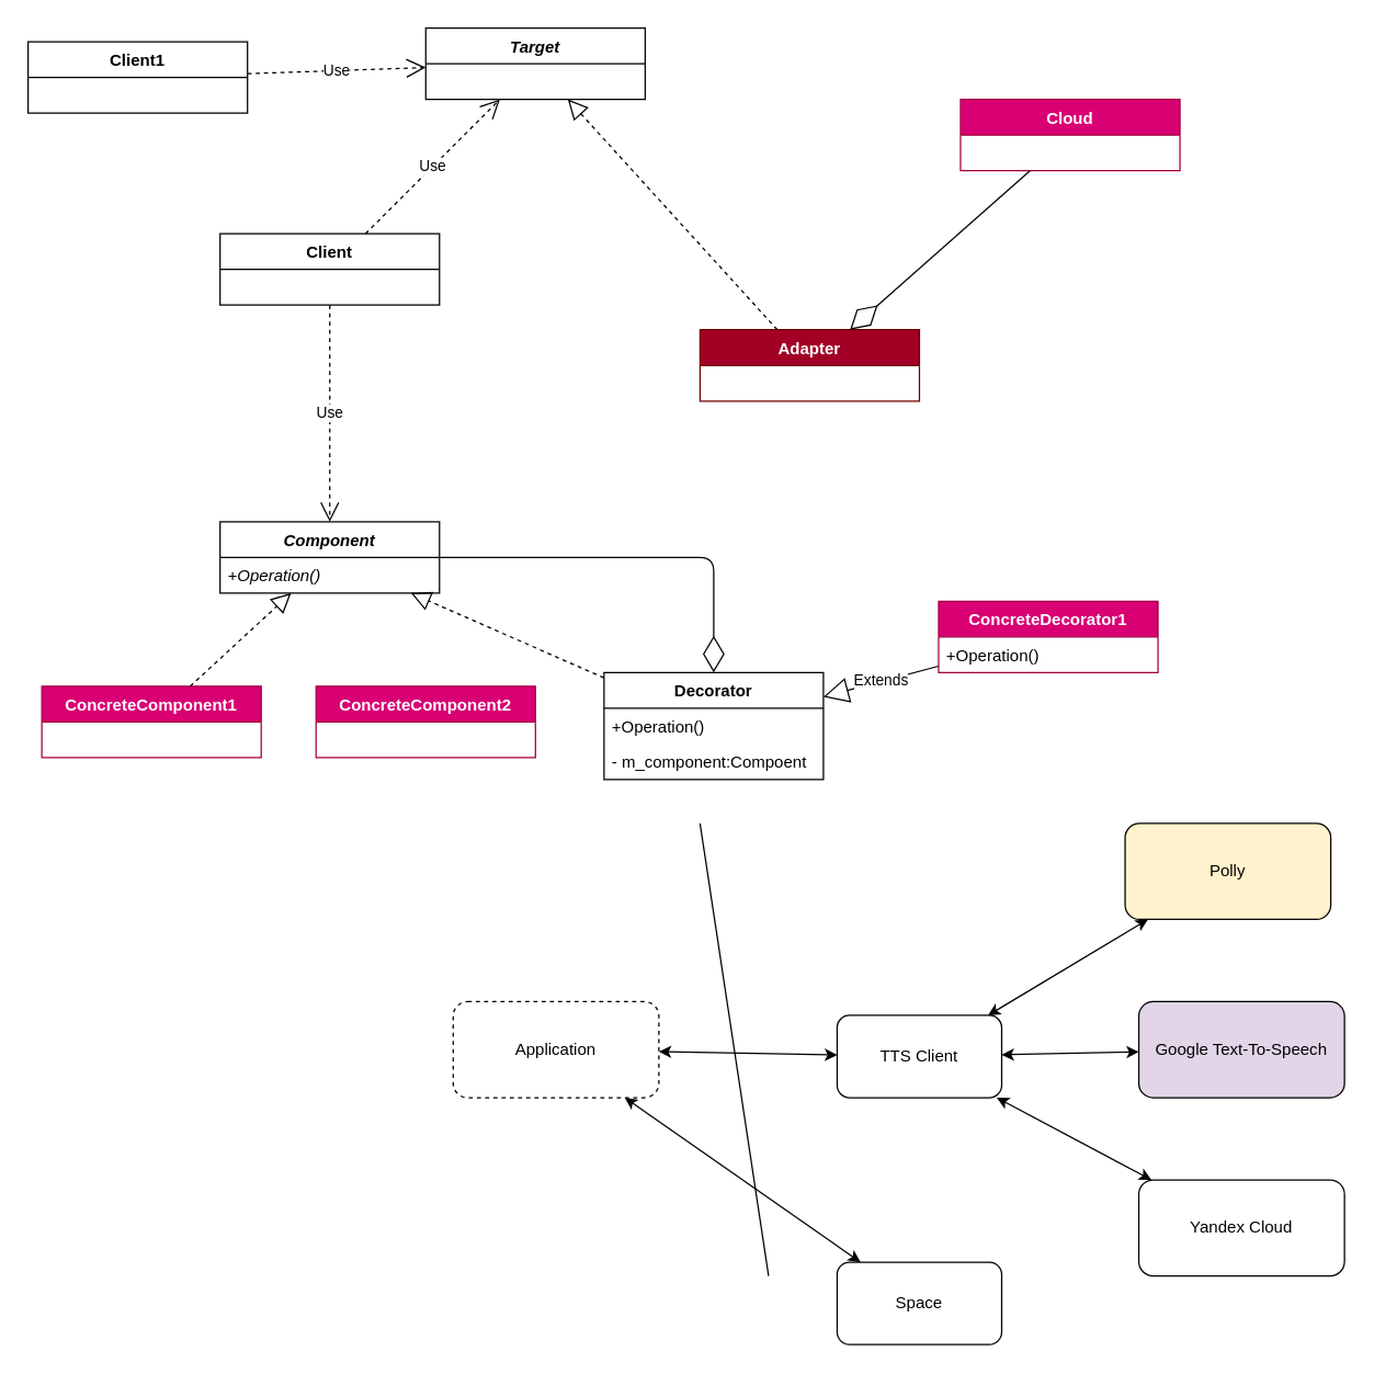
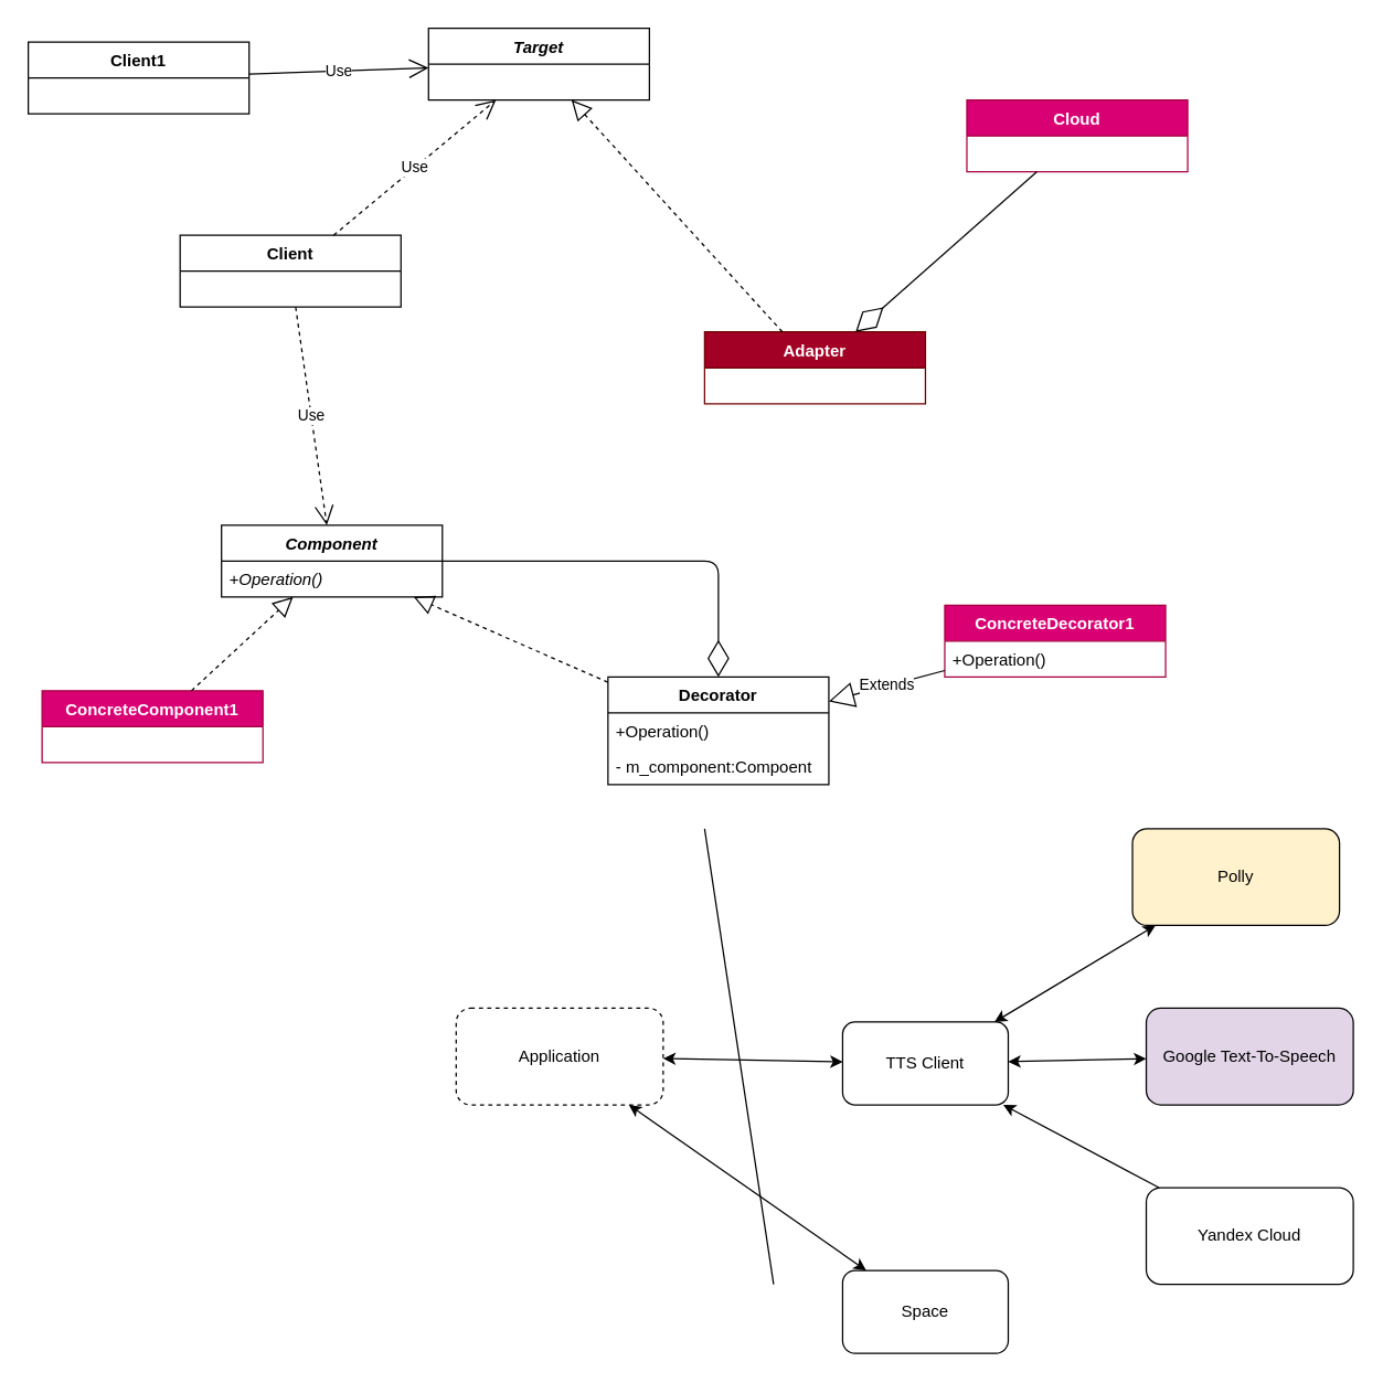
- <mxCell id="36" value="Use" style="endArrow=open;endSize=12;dashed=1;html=1;" edge="1" parent="1" source="35" target="15"><mxGeometry width="160" relative="1" as="geometry"><mxPoint x="240" y="260" as="sourcePoint" /><mxPoint x="400" y="260" as="targetPoint" /></mxGeometry></mxCell>
+ <mxCell id="36" value="Use" style="endArrow=open;endSize=12;dashed=0;html=1;" edge="1" parent="1" source="35" target="15"><mxGeometry width="160" relative="1" as="geometry"><mxPoint x="240" y="260" as="sourcePoint" /><mxPoint x="400" y="260" as="targetPoint" /></mxGeometry></mxCell>
- <mxCell id="14" value="Client" style="swimlane;fontStyle=1;align=center;verticalAlign=top;childLayout=stackLayout;horizontal=1;startSize=26;horizontalStack=0;resizeParent=1;resizeParentMax=0;resizeLast=0;collapsible=1;marginBottom=0;" vertex="1" parent="1"><mxGeometry x="160" y="170" width="160" height="52" as="geometry" /></mxCell>
+ <mxCell id="14" value="Client" style="swimlane;fontStyle=1;align=center;verticalAlign=top;childLayout=stackLayout;horizontal=1;startSize=26;horizontalStack=0;resizeParent=1;resizeParentMax=0;resizeLast=0;collapsible=1;marginBottom=0;" vertex="1" parent="1"><mxGeometry x="130" y="170" width="160" height="52" as="geometry" /></mxCell>
- <mxCell id="25" value="ConcreteComponent2" style="swimlane;fontStyle=1;align=center;verticalAlign=top;childLayout=stackLayout;horizontal=1;startSize=26;horizontalStack=0;resizeParent=1;resizeParentMax=0;resizeLast=0;collapsible=1;marginBottom=0;fillColor=#d80073;strokeColor=#A50040;fontColor=#ffffff;" vertex="1" parent="1"><mxGeometry x="230" y="500" width="160" height="52" as="geometry" /></mxCell>
- <mxCell id="10" value="" style="endArrow=classic;startArrow=classic;html=1;" edge="1" parent="1" source="9" target="5"><mxGeometry width="50" height="50" relative="1" as="geometry"><mxPoint x="530" y="720" as="sourcePoint" /><mxPoint x="580" y="670" as="targetPoint" /></mxGeometry></mxCell>
+ <mxCell id="10" value="" style="endArrow=none;startArrow=classic;html=1;" edge="1" parent="1" source="9" target="5"><mxGeometry width="50" height="50" relative="1" as="geometry"><mxPoint x="530" y="720" as="sourcePoint" /><mxPoint x="580" y="670" as="targetPoint" /></mxGeometry></mxCell>
